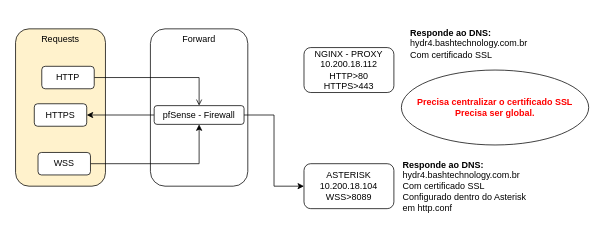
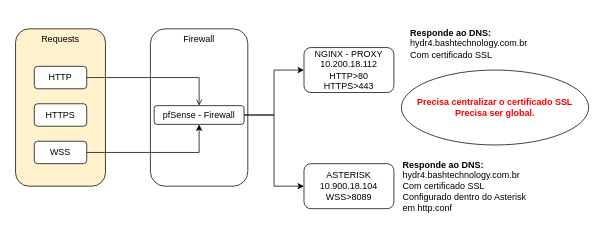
- <mxCell id="2" value="Forward" style="rounded=1;whiteSpace=wrap;html=1;align=center;verticalAlign=top;" vertex="1" parent="1"><mxGeometry x="200" y="38" width="130" height="210" as="geometry" /></mxCell>
+ <mxCell id="2" value="Firewall" style="rounded=1;whiteSpace=wrap;html=1;align=center;verticalAlign=top;" vertex="1" parent="1"><mxGeometry x="200" y="38" width="130" height="210" as="geometry" /></mxCell>
- <mxCell id="5" value="HTTP" style="rounded=1;whiteSpace=wrap;html=1;" vertex="1" parent="1"><mxGeometry x="55" y="88" width="70" height="30" as="geometry" /></mxCell>
+ <mxCell id="5" value="HTTP" style="rounded=1;whiteSpace=wrap;html=1;" vertex="1" parent="1"><mxGeometry x="45" y="88" width="70" height="30" as="geometry" /></mxCell>
- <mxCell id="6" style="edgeStyle=orthogonalEdgeStyle;rounded=0;orthogonalLoop=1;jettySize=auto;html=1;" edge="1" parent="1" source="8" target="10"><mxGeometry relative="1" as="geometry" /></mxCell>
+ <mxCell id="6" style="edgeStyle=orthogonalEdgeStyle;rounded=0;orthogonalLoop=1;jettySize=auto;html=1;entryX=0;entryY=0.5;entryDx=0;entryDy=0;" edge="1" parent="1" source="8" target="13"><mxGeometry relative="1" as="geometry" /></mxCell>
- <mxCell id="12" value="WSS" style="rounded=1;whiteSpace=wrap;html=1;" vertex="1" parent="1"><mxGeometry x="50" y="203" width="70" height="30" as="geometry" /></mxCell>
+ <mxCell id="12" value="WSS" style="rounded=1;whiteSpace=wrap;html=1;" vertex="1" parent="1"><mxGeometry x="45" y="188" width="70" height="30" as="geometry" /></mxCell>
- <mxCell id="9" value="ASTERISK&lt;br&gt;10.200.18.104&lt;br&gt;WSS&amp;gt;8089" style="rounded=1;whiteSpace=wrap;html=1;" vertex="1" parent="1"><mxGeometry x="405" y="218" width="120" height="60" as="geometry" /></mxCell>
+ <mxCell id="9" value="ASTERISK&lt;br&gt;10.900.18.104&lt;br&gt;WSS&amp;gt;8089" style="rounded=1;whiteSpace=wrap;html=1;" vertex="1" parent="1"><mxGeometry x="405" y="218" width="120" height="60" as="geometry" /></mxCell>
